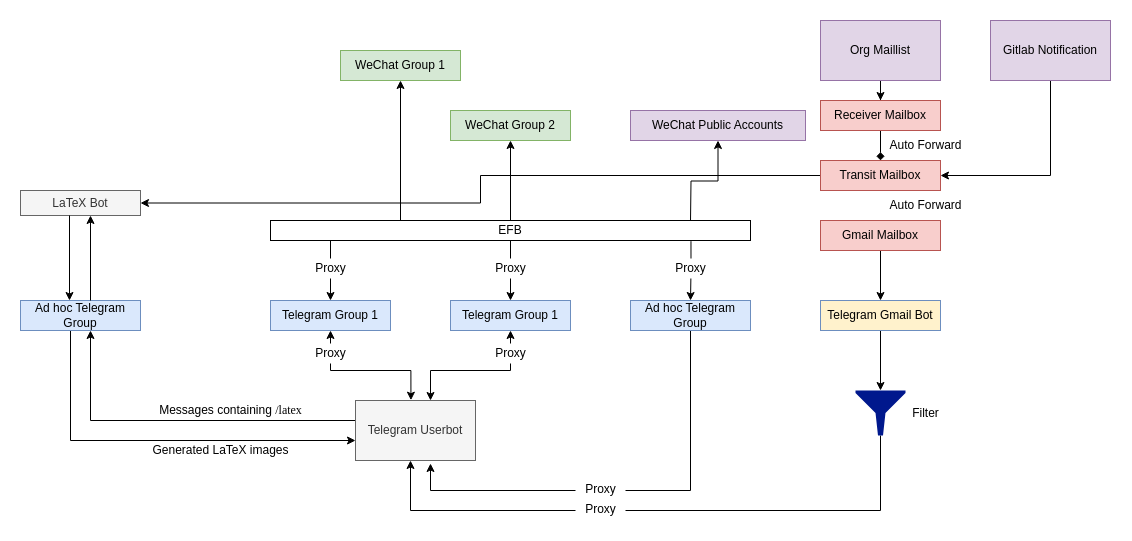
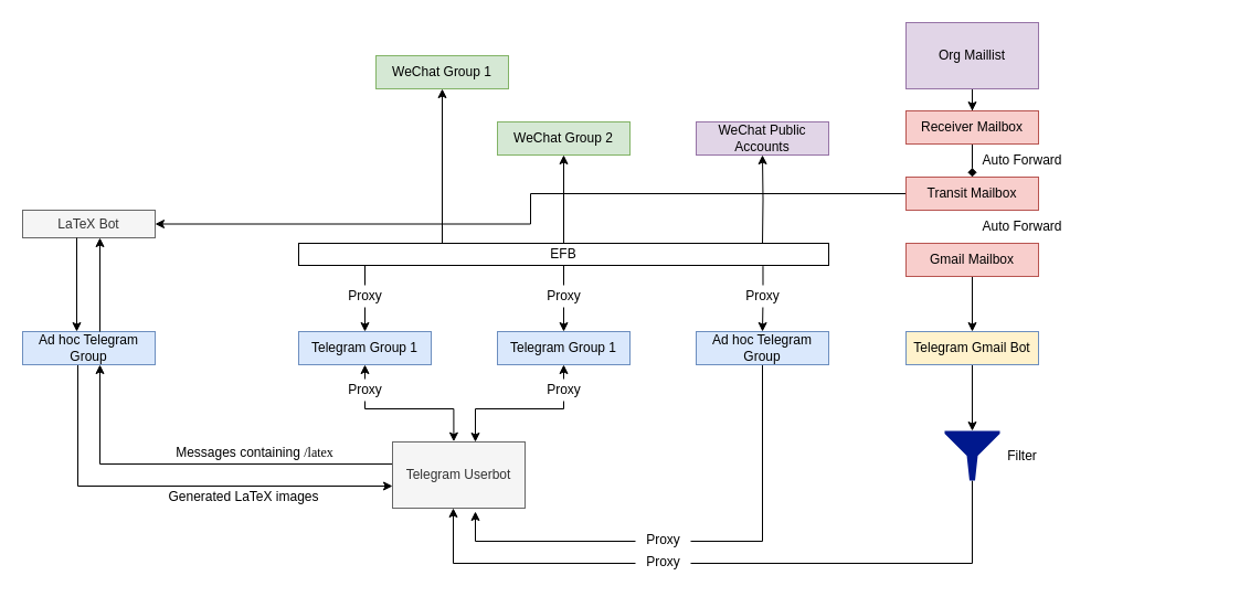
- <mxCell id="36" value="Gitlab Notification" style="rounded=0;whiteSpace=wrap;html=1;fillColor=#e1d5e7;strokeColor=#9673a6;" vertex="1" parent="1"><mxGeometry x="990" y="20" width="120" height="60" as="geometry" /></mxCell>
- <mxCell id="7" value="WeChat Public Accounts" style="rounded=0;whiteSpace=wrap;html=1;fillColor=#e1d5e7;strokeColor=#9673a6;" vertex="1" parent="1"><mxGeometry x="630" y="110" width="175" height="30" as="geometry" /></mxCell>
+ <mxCell id="7" value="WeChat Public Accounts" style="rounded=0;whiteSpace=wrap;html=1;fillColor=#e1d5e7;strokeColor=#9673a6;" vertex="1" parent="1"><mxGeometry x="630" y="110" width="120" height="30" as="geometry" /></mxCell>
- <mxCell id="35" style="edgeStyle=orthogonalEdgeStyle;rounded=0;orthogonalLoop=1;jettySize=auto;html=1;entryX=1;entryY=0.5;entryDx=0;entryDy=0;exitX=0.5;exitY=1;exitDx=0;exitDy=0;" edge="1" parent="1" source="36" target="28"><mxGeometry relative="1" as="geometry" /></mxCell>
